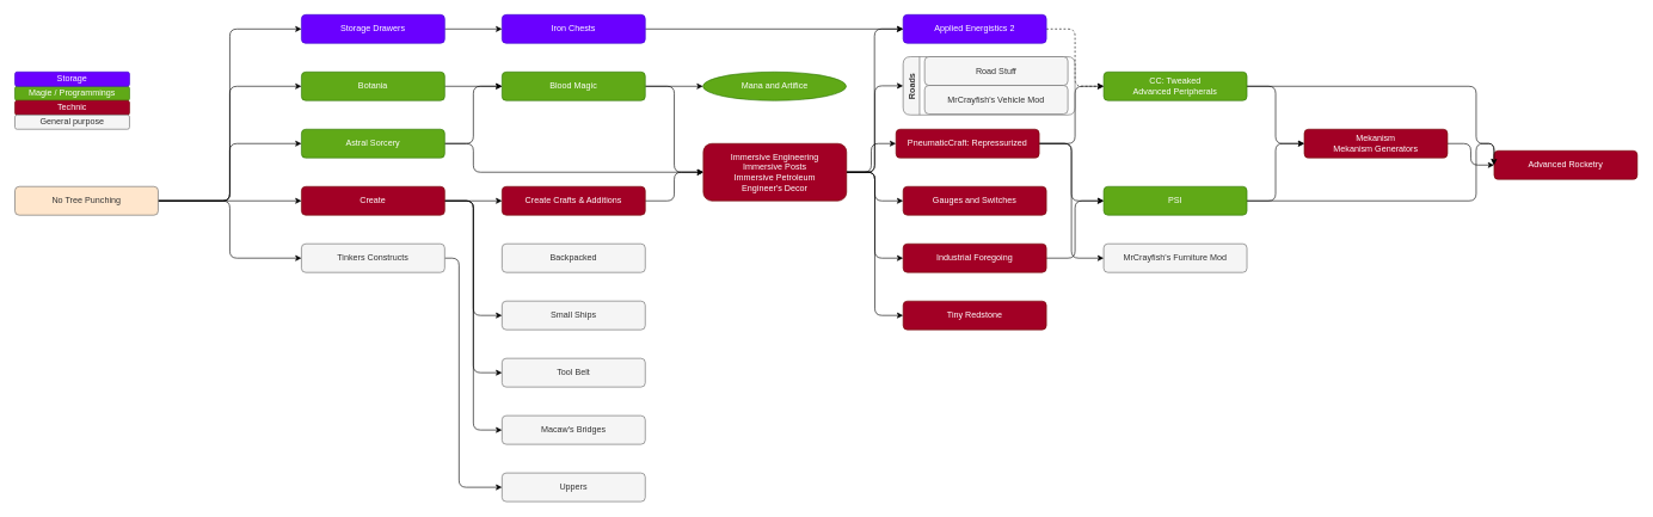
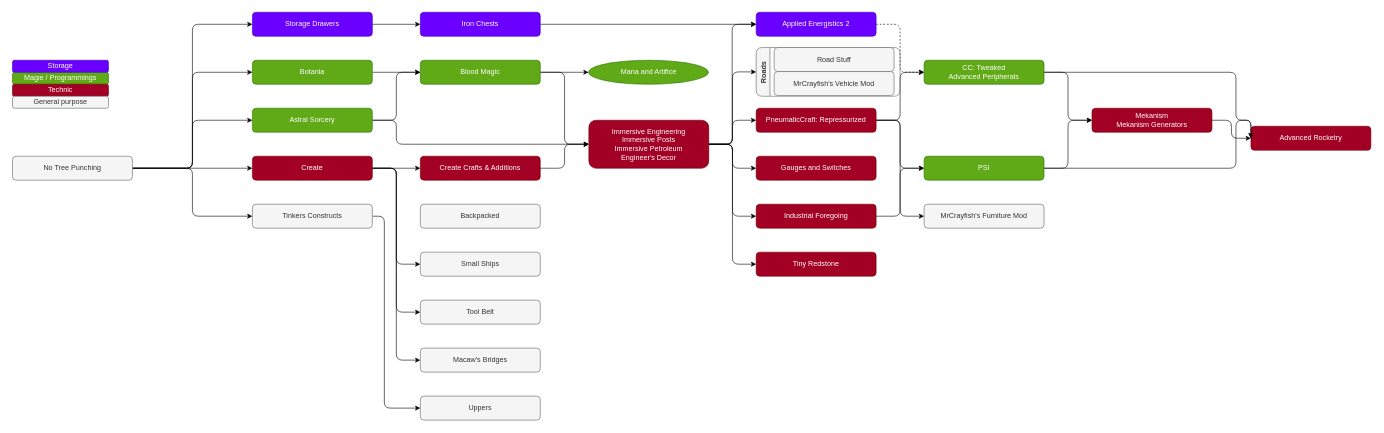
- <mxCell id="48" value="PneumaticCraft: Repressurized" style="whiteSpace=wrap;html=1;fontFamily=Helvetica;fillColor=#a20025;strokeColor=#6F0000;fontColor=#ffffff;rounded=1;" parent="1" vertex="1"><mxGeometry x="1250" y="180" width="200" height="40" as="geometry" /></mxCell>
+ <mxCell id="48" value="PneumaticCraft: Repressurized" style="whiteSpace=wrap;html=1;fontFamily=Helvetica;fillColor=#a20025;strokeColor=#6F0000;fontColor=#ffffff;rounded=1;" parent="1" vertex="1"><mxGeometry x="1260" y="180" width="200" height="40" as="geometry" /></mxCell>
- <mxCell id="44" value="No Tree Punching" style="whiteSpace=wrap;html=1;fontFamily=Helvetica;fillColor=#ffe6cc;strokeColor=#666666;fontColor=#333333;rounded=1;" parent="1" vertex="1"><mxGeometry x="20" y="260" width="200" height="40" as="geometry" /></mxCell>
+ <mxCell id="44" value="No Tree Punching" style="whiteSpace=wrap;html=1;fontFamily=Helvetica;fillColor=#f5f5f5;strokeColor=#666666;fontColor=#333333;rounded=1;" parent="1" vertex="1"><mxGeometry x="20" y="260" width="200" height="40" as="geometry" /></mxCell>
